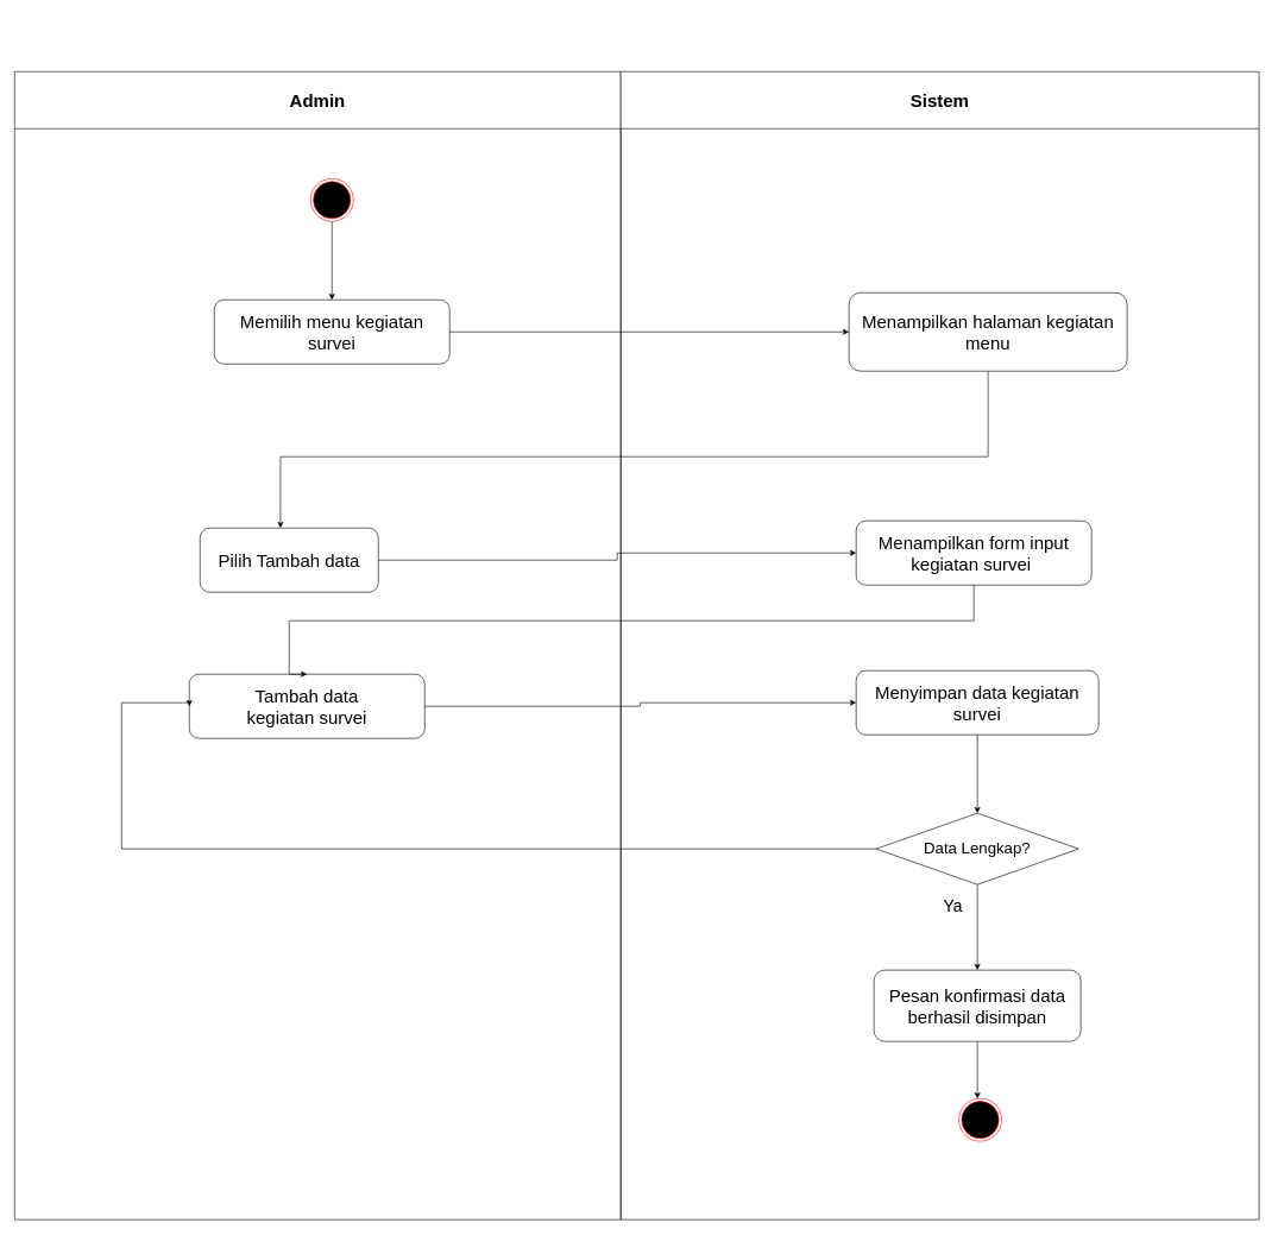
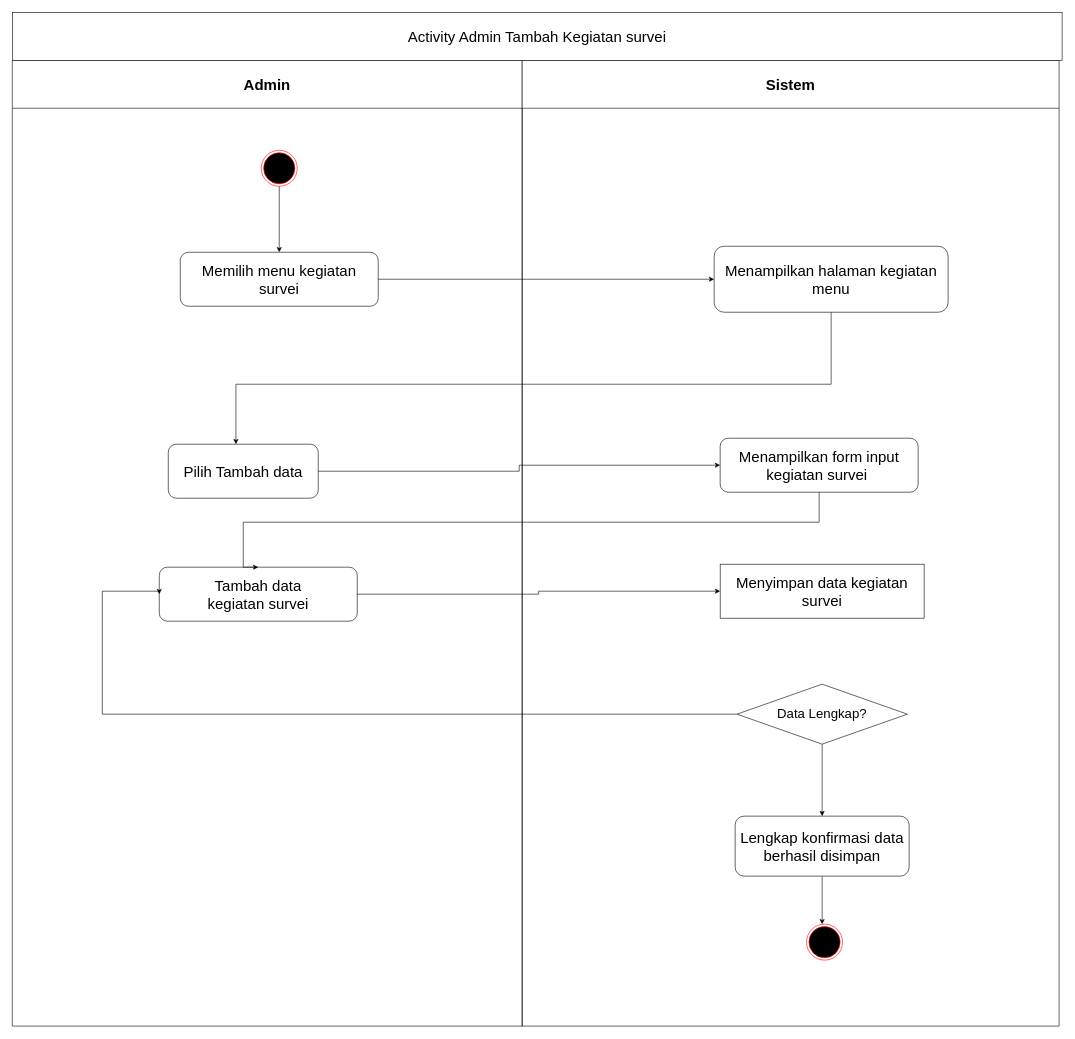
+ <mxCell id="19" value="&lt;font style=&quot;font-size: 25px&quot;&gt;Activity Admin Tambah Kegiatan survei&lt;/font&gt;" style="rounded=0;whiteSpace=wrap;html=1;" parent="1" vertex="1"><mxGeometry x="20" y="20" width="1750" height="80" as="geometry" /></mxCell>
- <mxCell id="12" value="Menyimpan data kegiatan survei" style="rounded=1;whiteSpace=wrap;html=1;fontSize=25;" parent="8" vertex="1"><mxGeometry x="330" y="840" width="340" height="90" as="geometry" /></mxCell>
+ <mxCell id="12" value="Menyimpan data kegiatan survei" style="whiteSpace=wrap;html=1;fontSize=25;rounded=0;" parent="8" vertex="1"><mxGeometry x="330" y="840" width="340" height="90" as="geometry" /></mxCell>
- <mxCell id="11" style="edgeStyle=orthogonalEdgeStyle;rounded=0;orthogonalLoop=1;jettySize=auto;html=1;entryX=0.5;entryY=0;entryDx=0;entryDy=0;" parent="8" source="12" target="14" edge="1"><mxGeometry relative="1" as="geometry" /></mxCell>
- <mxCell id="18" value="&lt;font style=&quot;font-size: 23px&quot;&gt;Ya&lt;/font&gt;" style="text;html=1;strokeColor=none;fillColor=none;align=center;verticalAlign=middle;whiteSpace=wrap;rounded=0;" parent="8" vertex="1"><mxGeometry x="426" y="1150" width="80" height="40" as="geometry" /></mxCell>
- <mxCell id="16" value="Pesan konfirmasi data berhasil disimpan" style="rounded=1;whiteSpace=wrap;html=1;fontSize=25;" parent="8" vertex="1"><mxGeometry x="355" y="1260" width="290" height="100" as="geometry" /></mxCell>
+ <mxCell id="16" value="Lengkap konfirmasi data berhasil disimpan" style="rounded=1;whiteSpace=wrap;html=1;fontSize=25;" parent="8" vertex="1"><mxGeometry x="355" y="1260" width="290" height="100" as="geometry" /></mxCell>
